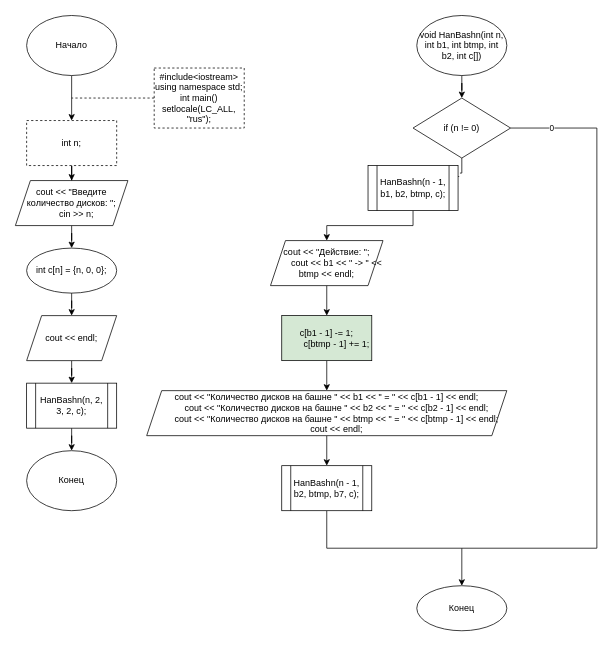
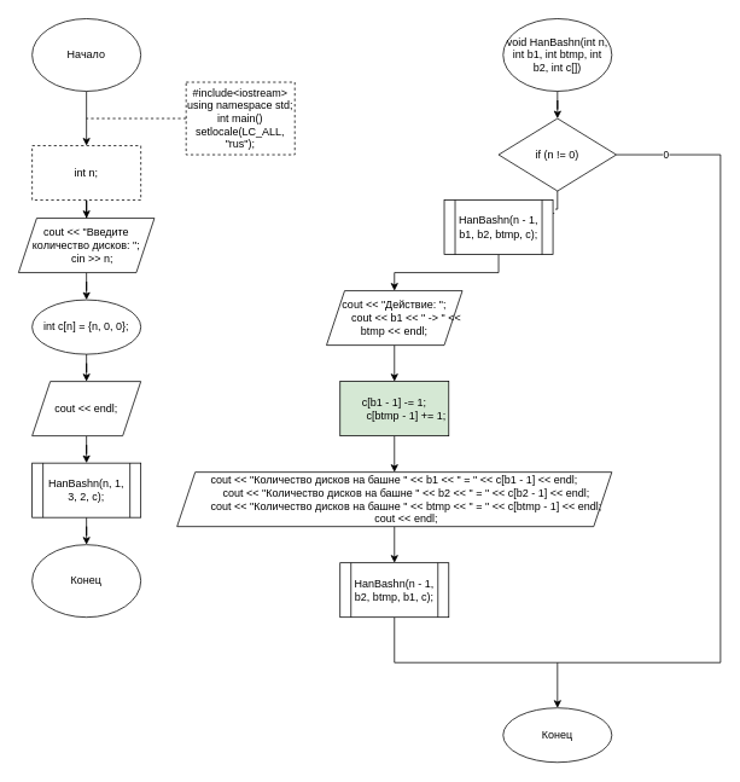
- <mxCell id="16" value="HanBashn(n, 2, 3, 2, c);" style="shape=process;whiteSpace=wrap;html=1;backgroundOutline=1;" vertex="1" parent="1"><mxGeometry x="35" y="510" width="120" height="60" as="geometry" /></mxCell>
+ <mxCell id="16" value="HanBashn(n, 1, 3, 2, c);" style="shape=process;whiteSpace=wrap;html=1;backgroundOutline=1;" vertex="1" parent="1"><mxGeometry x="35" y="510" width="120" height="60" as="geometry" /></mxCell>
- <mxCell id="31" value="HanBashn(n - 1, b2, btmp, b7, c);" style="shape=process;whiteSpace=wrap;html=1;backgroundOutline=1;" vertex="1" parent="1"><mxGeometry x="375" y="620" width="120" height="60" as="geometry" /></mxCell>
+ <mxCell id="31" value="HanBashn(n - 1, b2, btmp, b1, c);" style="shape=process;whiteSpace=wrap;html=1;backgroundOutline=1;" vertex="1" parent="1"><mxGeometry x="375" y="620" width="120" height="60" as="geometry" /></mxCell>
